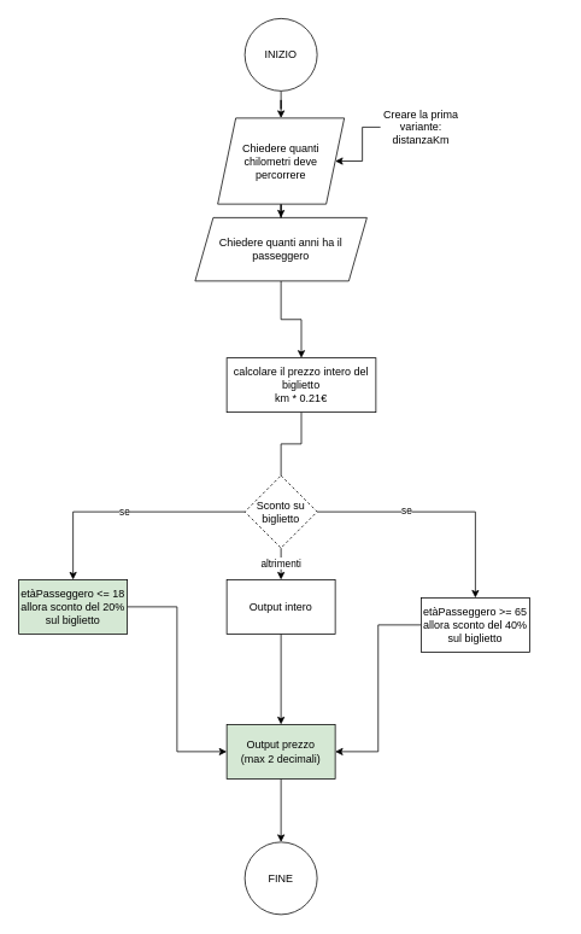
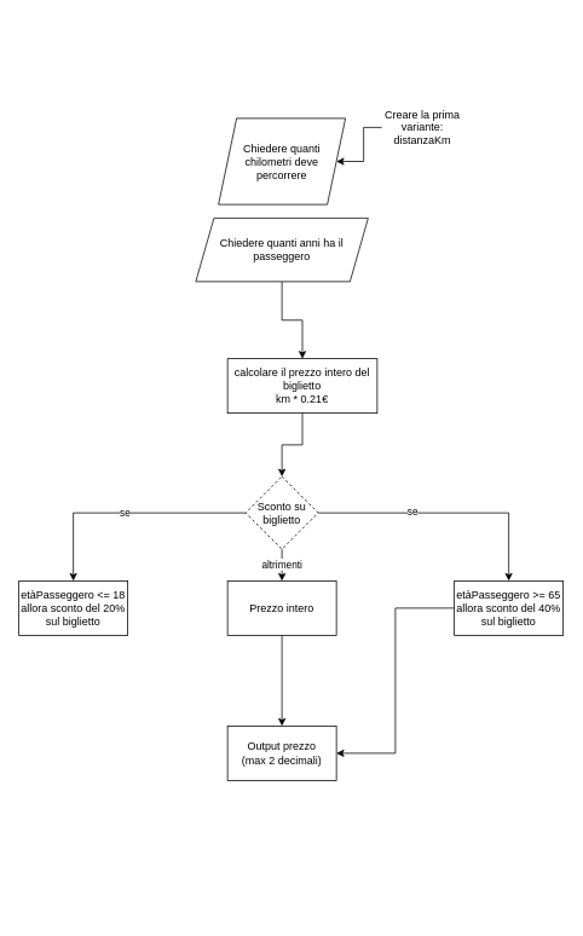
- <mxCell id="3" value="INIZIO" style="ellipse;whiteSpace=wrap;html=1;aspect=fixed;" vertex="1" parent="1"><mxGeometry x="270" y="20" width="80" height="80" as="geometry" /></mxCell>
- <mxCell id="2" value="" style="edgeStyle=orthogonalEdgeStyle;rounded=0;orthogonalLoop=1;jettySize=auto;html=1;" edge="1" parent="1" source="3" target="5"><mxGeometry relative="1" as="geometry" /></mxCell>
- <mxCell id="4" value="" style="edgeStyle=orthogonalEdgeStyle;rounded=0;orthogonalLoop=1;jettySize=auto;html=1;" edge="1" parent="1" source="5" target="7"><mxGeometry relative="1" as="geometry" /></mxCell>
- <mxCell id="10" value="" style="edgeStyle=orthogonalEdgeStyle;rounded=0;orthogonalLoop=1;jettySize=auto;html=1;endArrow=none;" edge="1" parent="1" source="11" target="16"><mxGeometry relative="1" as="geometry" /></mxCell>
+ <mxCell id="10" value="" style="edgeStyle=orthogonalEdgeStyle;rounded=0;orthogonalLoop=1;jettySize=auto;html=1;" edge="1" parent="1" source="11" target="16"><mxGeometry relative="1" as="geometry" /></mxCell>
- <mxCell id="18" value="etàPasseggero &amp;lt;= 18 allora sconto del 20% sul biglietto" style="whiteSpace=wrap;html=1;fillColor=#d5e8d4;" vertex="1" parent="1"><mxGeometry x="20" y="640" width="120" height="60" as="geometry" /></mxCell>
+ <mxCell id="18" value="etàPasseggero &amp;lt;= 18 allora sconto del 20% sul biglietto" style="whiteSpace=wrap;html=1;" vertex="1" parent="1"><mxGeometry x="20" y="640" width="120" height="60" as="geometry" /></mxCell>
- <mxCell id="17" style="edgeStyle=orthogonalEdgeStyle;rounded=0;orthogonalLoop=1;jettySize=auto;html=1;entryX=0;entryY=0.5;entryDx=0;entryDy=0;" edge="1" parent="1" source="18" target="24"><mxGeometry relative="1" as="geometry" /></mxCell>
- <mxCell id="22" value="Output intero" style="whiteSpace=wrap;html=1;" vertex="1" parent="1"><mxGeometry x="250" y="640" width="120" height="60" as="geometry" /></mxCell>
+ <mxCell id="22" value="Prezzo intero" style="whiteSpace=wrap;html=1;" vertex="1" parent="1"><mxGeometry x="250" y="640" width="120" height="60" as="geometry" /></mxCell>
- <mxCell id="20" value="etàPasseggero &amp;gt;= 65 allora sconto del 40% sul biglietto" style="whiteSpace=wrap;html=1;" vertex="1" parent="1"><mxGeometry x="465" y="660" width="120" height="60" as="geometry" /></mxCell>
+ <mxCell id="20" value="etàPasseggero &amp;gt;= 65 allora sconto del 40% sul biglietto" style="whiteSpace=wrap;html=1;" vertex="1" parent="1"><mxGeometry x="500" y="640" width="120" height="60" as="geometry" /></mxCell>
- <mxCell id="24" value="Output prezzo&lt;br&gt;(max 2 decimali)" style="rounded=0;whiteSpace=wrap;html=1;fillColor=#d5e8d4;" vertex="1" parent="1"><mxGeometry x="250" y="800" width="120" height="60" as="geometry" /></mxCell>
+ <mxCell id="24" value="Output prezzo&lt;br&gt;(max 2 decimali)" style="rounded=0;whiteSpace=wrap;html=1;" vertex="1" parent="1"><mxGeometry x="250" y="800" width="120" height="60" as="geometry" /></mxCell>
- <mxCell id="23" value="" style="edgeStyle=orthogonalEdgeStyle;rounded=0;orthogonalLoop=1;jettySize=auto;html=1;" edge="1" parent="1" source="24" target="25"><mxGeometry relative="1" as="geometry" /></mxCell>
- <mxCell id="25" value="FINE" style="ellipse;whiteSpace=wrap;html=1;rounded=0;" vertex="1" parent="1"><mxGeometry x="270" y="930" width="80" height="80" as="geometry" /></mxCell>
